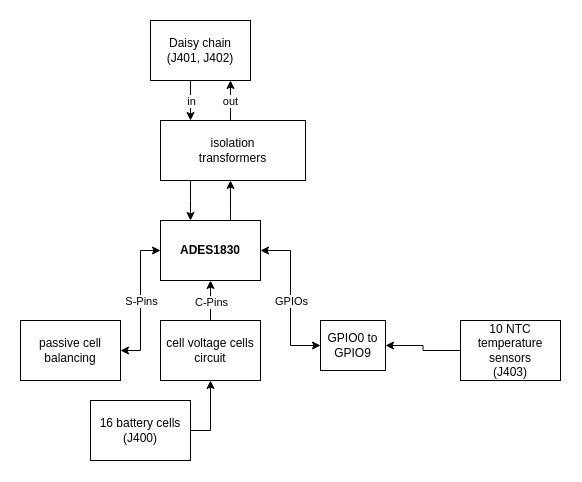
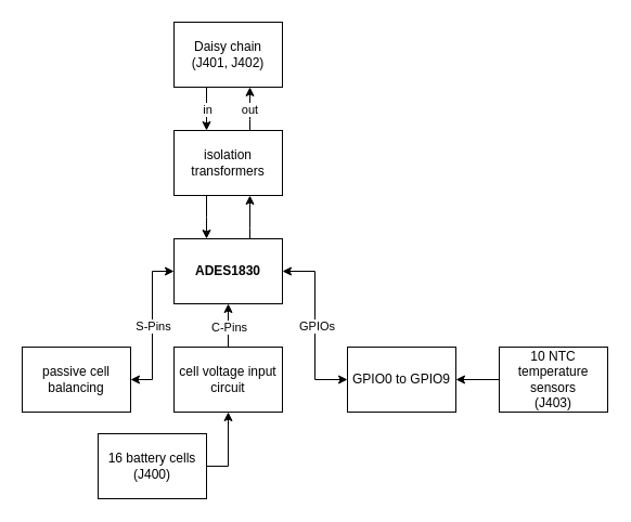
- <mxCell id="4" value="Daisy chain&lt;br&gt;(J401, J402)" style="rounded=0;whiteSpace=wrap;html=1;" vertex="1" parent="1"><mxGeometry x="150" y="20" width="100" height="60" as="geometry" /></mxCell>
+ <mxCell id="4" value="Daisy chain&lt;br&gt;(J401, J402)" style="rounded=0;whiteSpace=wrap;html=1;" vertex="1" parent="1"><mxGeometry x="160" y="20" width="100" height="60" as="geometry" /></mxCell>
- <mxCell id="8" value="isolation&lt;br&gt;transformers" style="rounded=0;whiteSpace=wrap;html=1;" vertex="1" parent="1"><mxGeometry x="160" y="120" width="145" height="60" as="geometry" /></mxCell>
+ <mxCell id="8" value="isolation&lt;br&gt;transformers" style="rounded=0;whiteSpace=wrap;html=1;" vertex="1" parent="1"><mxGeometry x="160" y="120" width="100" height="60" as="geometry" /></mxCell>
- <mxCell id="21" value="GPIO0 to GPIO9" style="rounded=0;whiteSpace=wrap;html=1;" vertex="1" parent="1"><mxGeometry x="320" y="320" width="65" height="50" as="geometry" /></mxCell>
+ <mxCell id="21" value="GPIO0 to GPIO9" style="rounded=0;whiteSpace=wrap;html=1;" vertex="1" parent="1"><mxGeometry x="320" y="320" width="100" height="60" as="geometry" /></mxCell>
- <mxCell id="18" value="cell voltage cells circuit" style="rounded=0;whiteSpace=wrap;html=1;" vertex="1" parent="1"><mxGeometry x="160" y="320" width="100" height="60" as="geometry" /></mxCell>
+ <mxCell id="18" value="cell voltage input circuit" style="rounded=0;whiteSpace=wrap;html=1;" vertex="1" parent="1"><mxGeometry x="160" y="320" width="100" height="60" as="geometry" /></mxCell>
